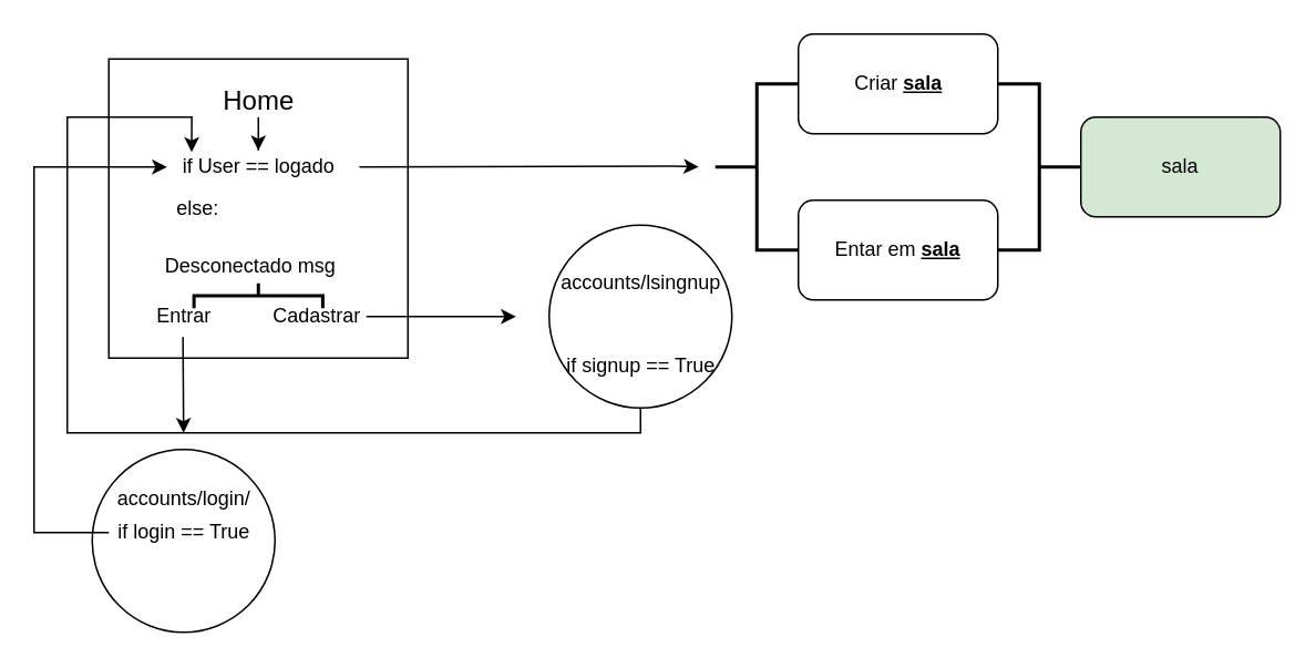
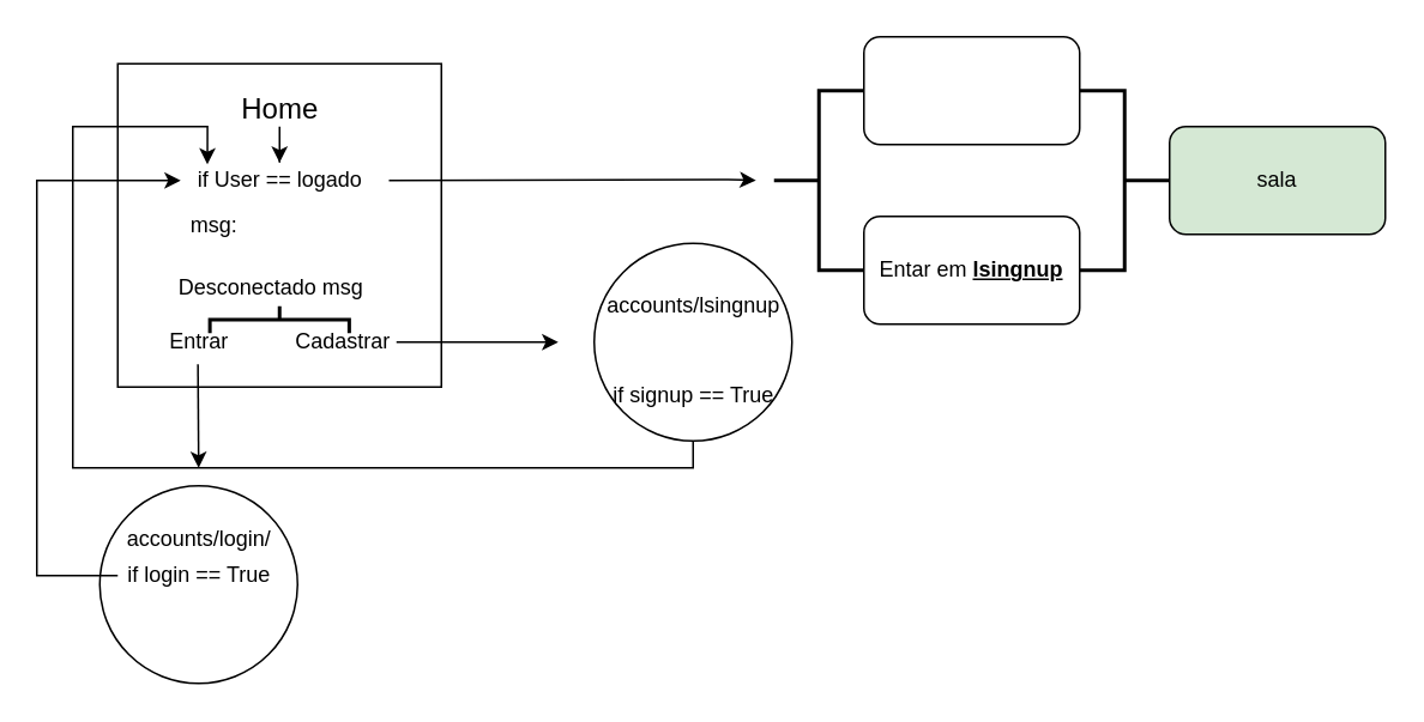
- <mxCell id="25" value="Criar &lt;b&gt;&lt;u&gt;sala&lt;/u&gt;&lt;/b&gt;" style="text;html=1;resizable=0;autosize=1;align=center;verticalAlign=middle;points=[];fillColor=none;strokeColor=none;rounded=0;" vertex="1" parent="1"><mxGeometry x="505" y="40" width="70" height="20" as="geometry" /></mxCell>
- <mxCell id="6" value="else:&amp;nbsp;" style="text;html=1;resizable=0;autosize=1;align=center;verticalAlign=middle;points=[];fillColor=none;strokeColor=none;rounded=0;" vertex="1" parent="1"><mxGeometry x="100" y="115" width="40" height="20" as="geometry" /></mxCell>
+ <mxCell id="6" value="msg:&amp;nbsp;" style="text;html=1;resizable=0;autosize=1;align=center;verticalAlign=middle;points=[];fillColor=none;strokeColor=none;rounded=0;" vertex="1" parent="1"><mxGeometry x="100" y="115" width="40" height="20" as="geometry" /></mxCell>
- <mxCell id="24" value="Entar em &lt;b&gt;&lt;u&gt;sala&lt;/u&gt;&lt;/b&gt;" style="rounded=1;whiteSpace=wrap;html=1;" vertex="1" parent="1"><mxGeometry x="480" y="120" width="120" height="60" as="geometry" /></mxCell>
+ <mxCell id="24" value="Entar em &lt;b&gt;&lt;u&gt;lsingnup&lt;/u&gt;&lt;/b&gt;" style="rounded=1;whiteSpace=wrap;html=1;" vertex="1" parent="1"><mxGeometry x="480" y="120" width="120" height="60" as="geometry" /></mxCell>
